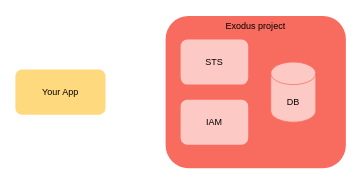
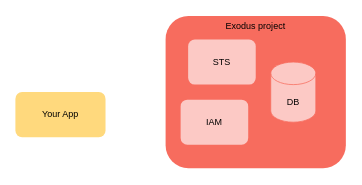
- <mxCell id="5" value="STS" style="rounded=1;whiteSpace=wrap;html=1;fillColor=#FCC9C5;strokeColor=none;" vertex="1" parent="1"><mxGeometry x="240" y="52" width="90" height="60" as="geometry" /></mxCell>
+ <mxCell id="5" value="STS" style="rounded=1;whiteSpace=wrap;html=1;fillColor=#FCC9C5;strokeColor=none;" vertex="1" parent="1"><mxGeometry x="250" y="52" width="90" height="60" as="geometry" /></mxCell>
- <mxCell id="2" value="Your App" style="rounded=1;whiteSpace=wrap;html=1;fillColor=#FFD97D;strokeColor=none;" vertex="1" parent="1"><mxGeometry x="20" y="92" width="120" height="60" as="geometry" /></mxCell>
+ <mxCell id="2" value="Your App" style="rounded=1;whiteSpace=wrap;html=1;fillColor=#FFD97D;strokeColor=none;" vertex="1" parent="1"><mxGeometry x="20" y="122" width="120" height="60" as="geometry" /></mxCell>
